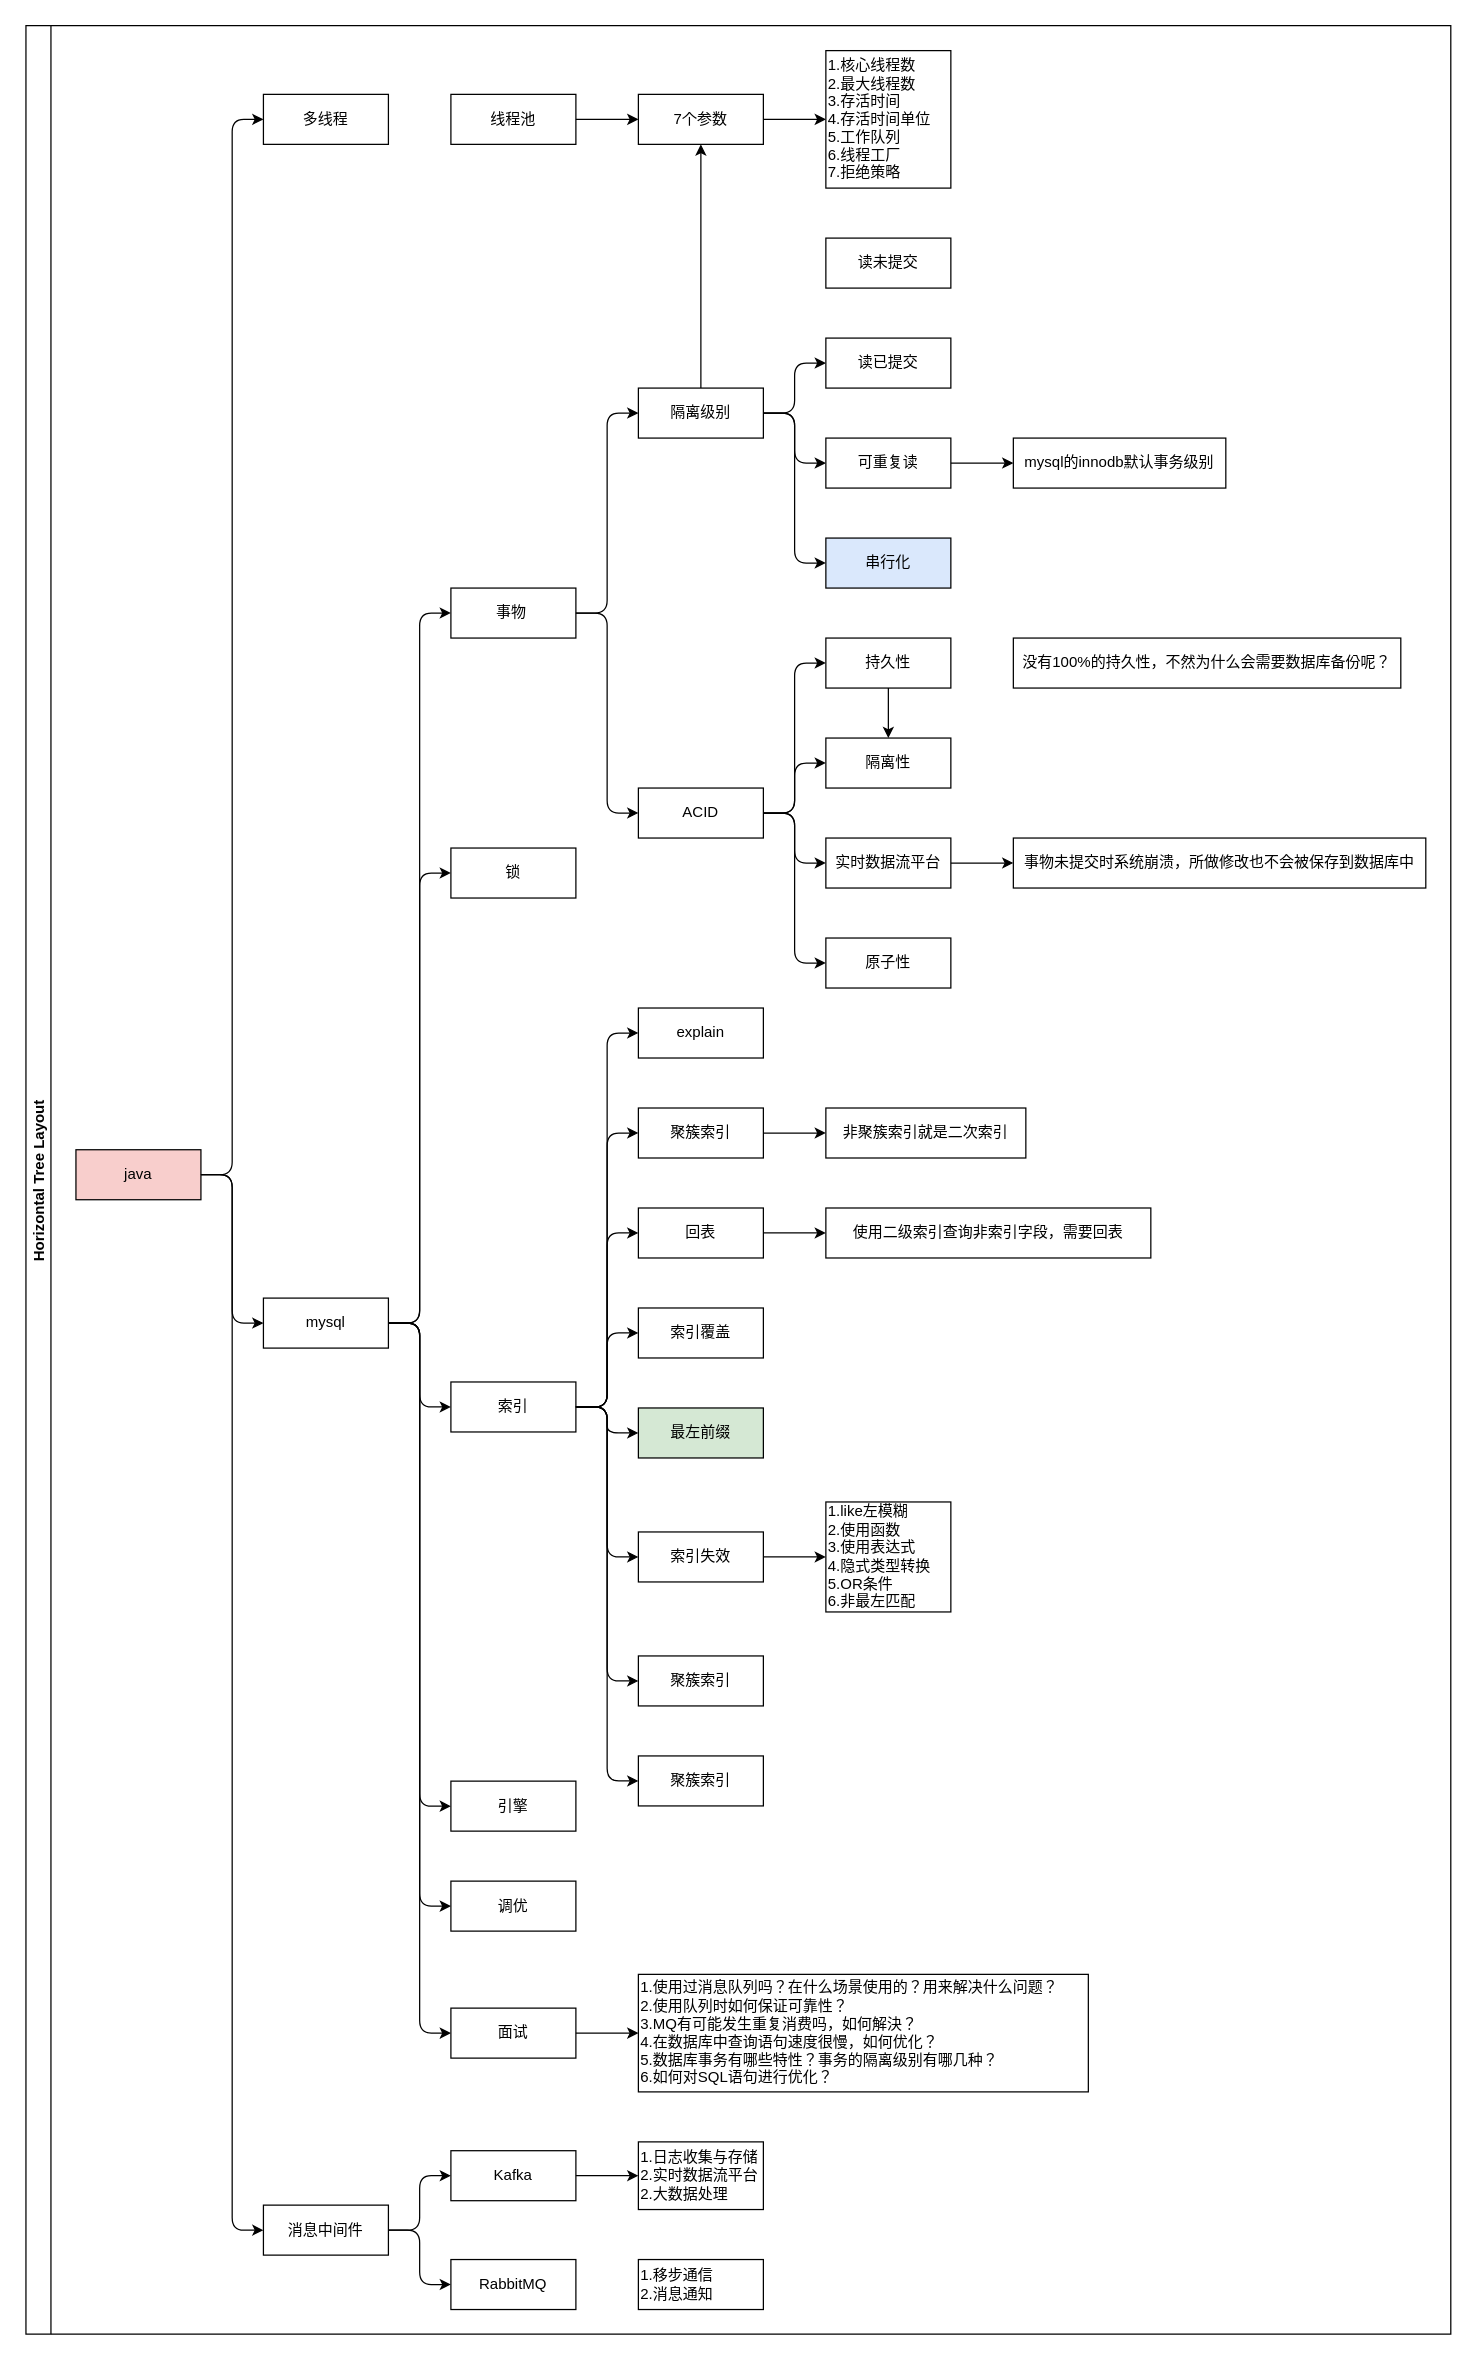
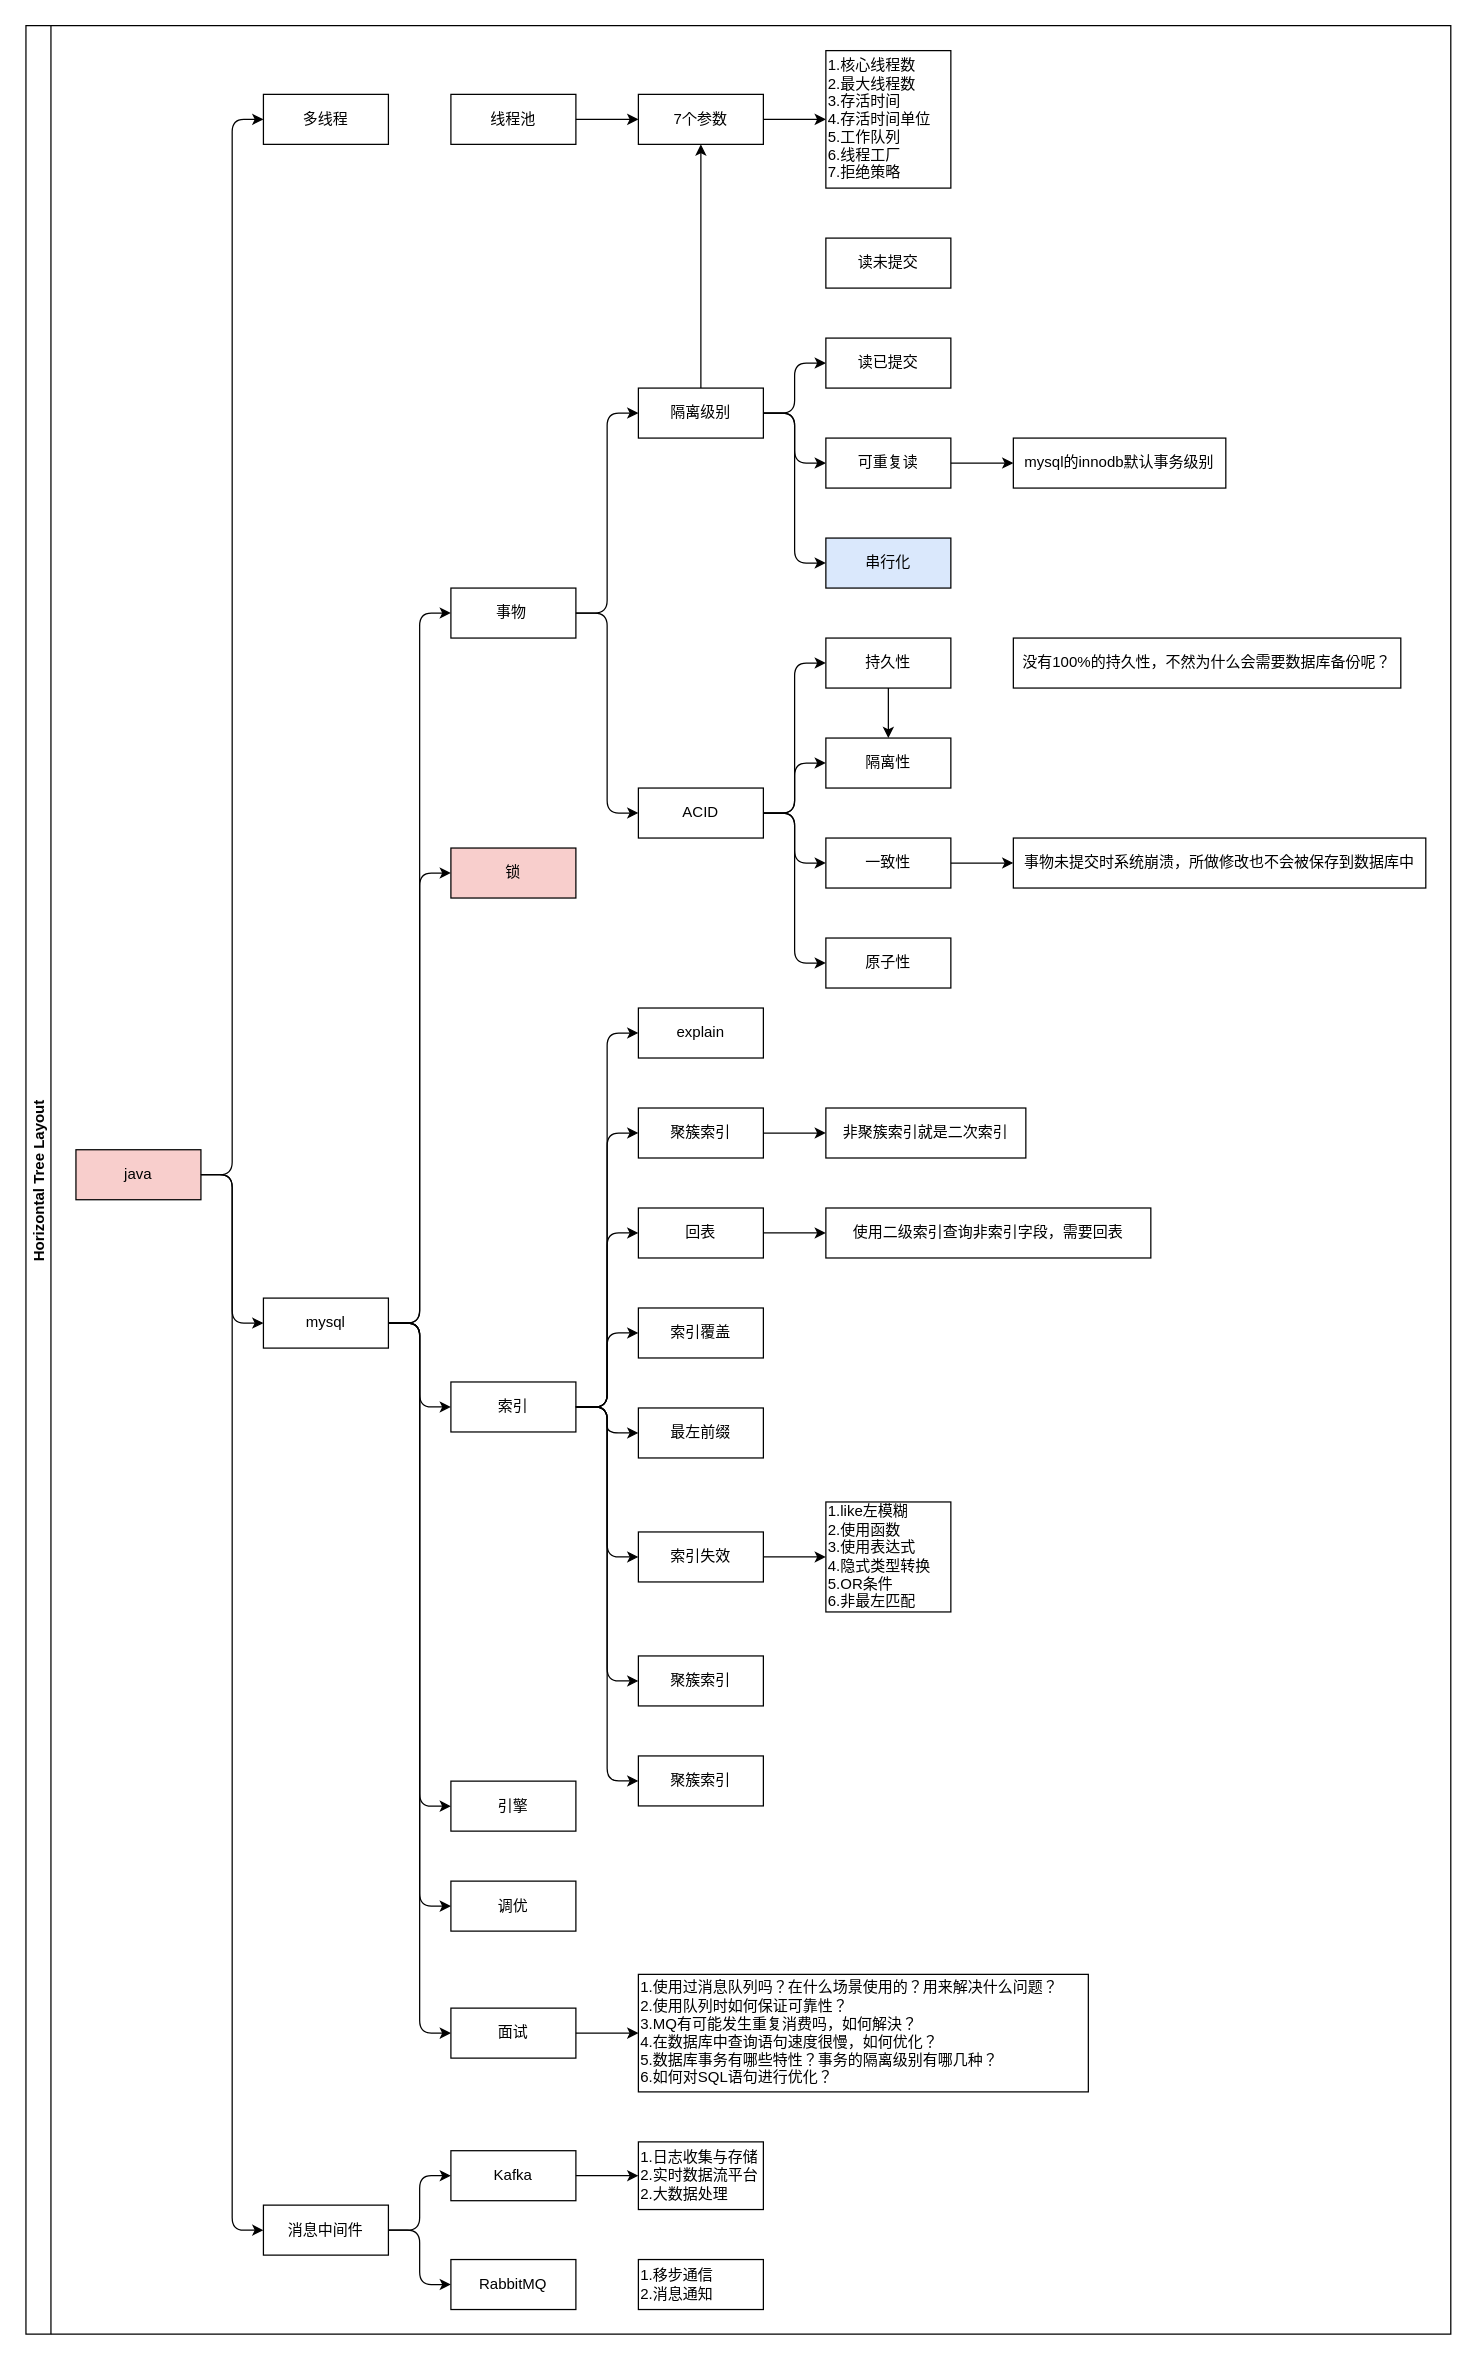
- <mxCell id="45" value="实时数据流平台" style="whiteSpace=wrap;html=1;treeFolding=1;align=center;" vertex="1" parent="2"><mxGeometry x="640" y="650" width="100" height="40" as="geometry" /></mxCell>
+ <mxCell id="45" value="一致性" style="whiteSpace=wrap;html=1;treeFolding=1;align=center;" vertex="1" parent="2"><mxGeometry x="640" y="650" width="100" height="40" as="geometry" /></mxCell>
- <mxCell id="11" value="锁" style="whiteSpace=wrap;html=1;treeFolding=1;align=center;" vertex="1" parent="2"><mxGeometry x="340" y="658" width="100" height="40" as="geometry" /></mxCell>
+ <mxCell id="11" value="锁" style="whiteSpace=wrap;html=1;treeFolding=1;align=center;fillColor=#f8cecc;" vertex="1" parent="2"><mxGeometry x="340" y="658" width="100" height="40" as="geometry" /></mxCell>
- <mxCell id="63" value="最左前缀" style="whiteSpace=wrap;html=1;treeFolding=1;align=center;fillColor=#d5e8d4;" vertex="1" parent="2"><mxGeometry x="490" y="1106" width="100" height="40" as="geometry" /></mxCell>
+ <mxCell id="63" value="最左前缀" style="whiteSpace=wrap;html=1;treeFolding=1;align=center;" vertex="1" parent="2"><mxGeometry x="490" y="1106" width="100" height="40" as="geometry" /></mxCell>
